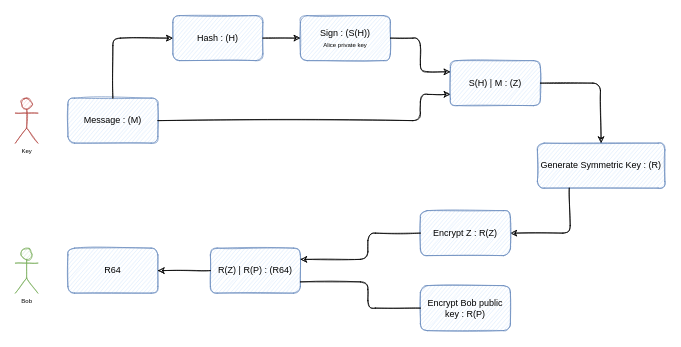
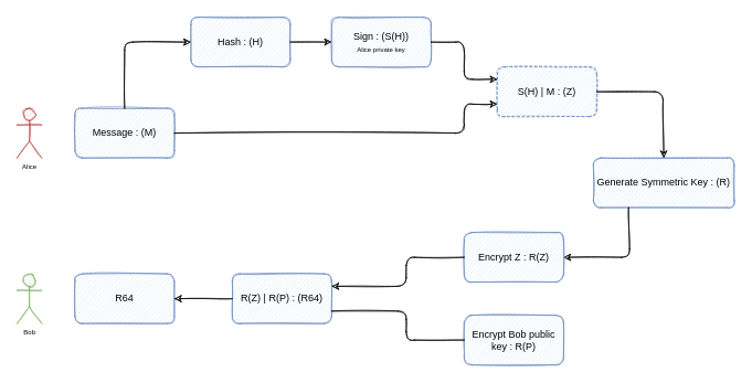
- <mxCell id="9" value="S(H) | M : (Z)" style="rounded=1;whiteSpace=wrap;html=1;sketch=1;fillColor=#dae8fc;strokeColor=#6c8ebf;" vertex="1" parent="1"><mxGeometry x="600" y="80" width="120" height="60" as="geometry" /></mxCell>
+ <mxCell id="9" value="S(H) | M : (Z)" style="rounded=1;whiteSpace=wrap;html=1;sketch=1;fillColor=#dae8fc;strokeColor=#6c8ebf;dashed=1;" vertex="1" parent="1"><mxGeometry x="600" y="80" width="120" height="60" as="geometry" /></mxCell>
- <mxCell id="20" value="Key" style="shape=umlActor;verticalLabelPosition=bottom;verticalAlign=top;html=1;outlineConnect=0;rounded=1;sketch=1;fontSize=8;fillColor=#f8cecc;strokeColor=#b85450;" vertex="1" parent="1"><mxGeometry x="20" y="130" width="30" height="60" as="geometry" /></mxCell>
+ <mxCell id="20" value="Alice" style="shape=umlActor;verticalLabelPosition=bottom;verticalAlign=top;html=1;outlineConnect=0;rounded=1;sketch=1;fontSize=8;fillColor=#f8cecc;strokeColor=#b85450;" vertex="1" parent="1"><mxGeometry x="20" y="130" width="30" height="60" as="geometry" /></mxCell>
